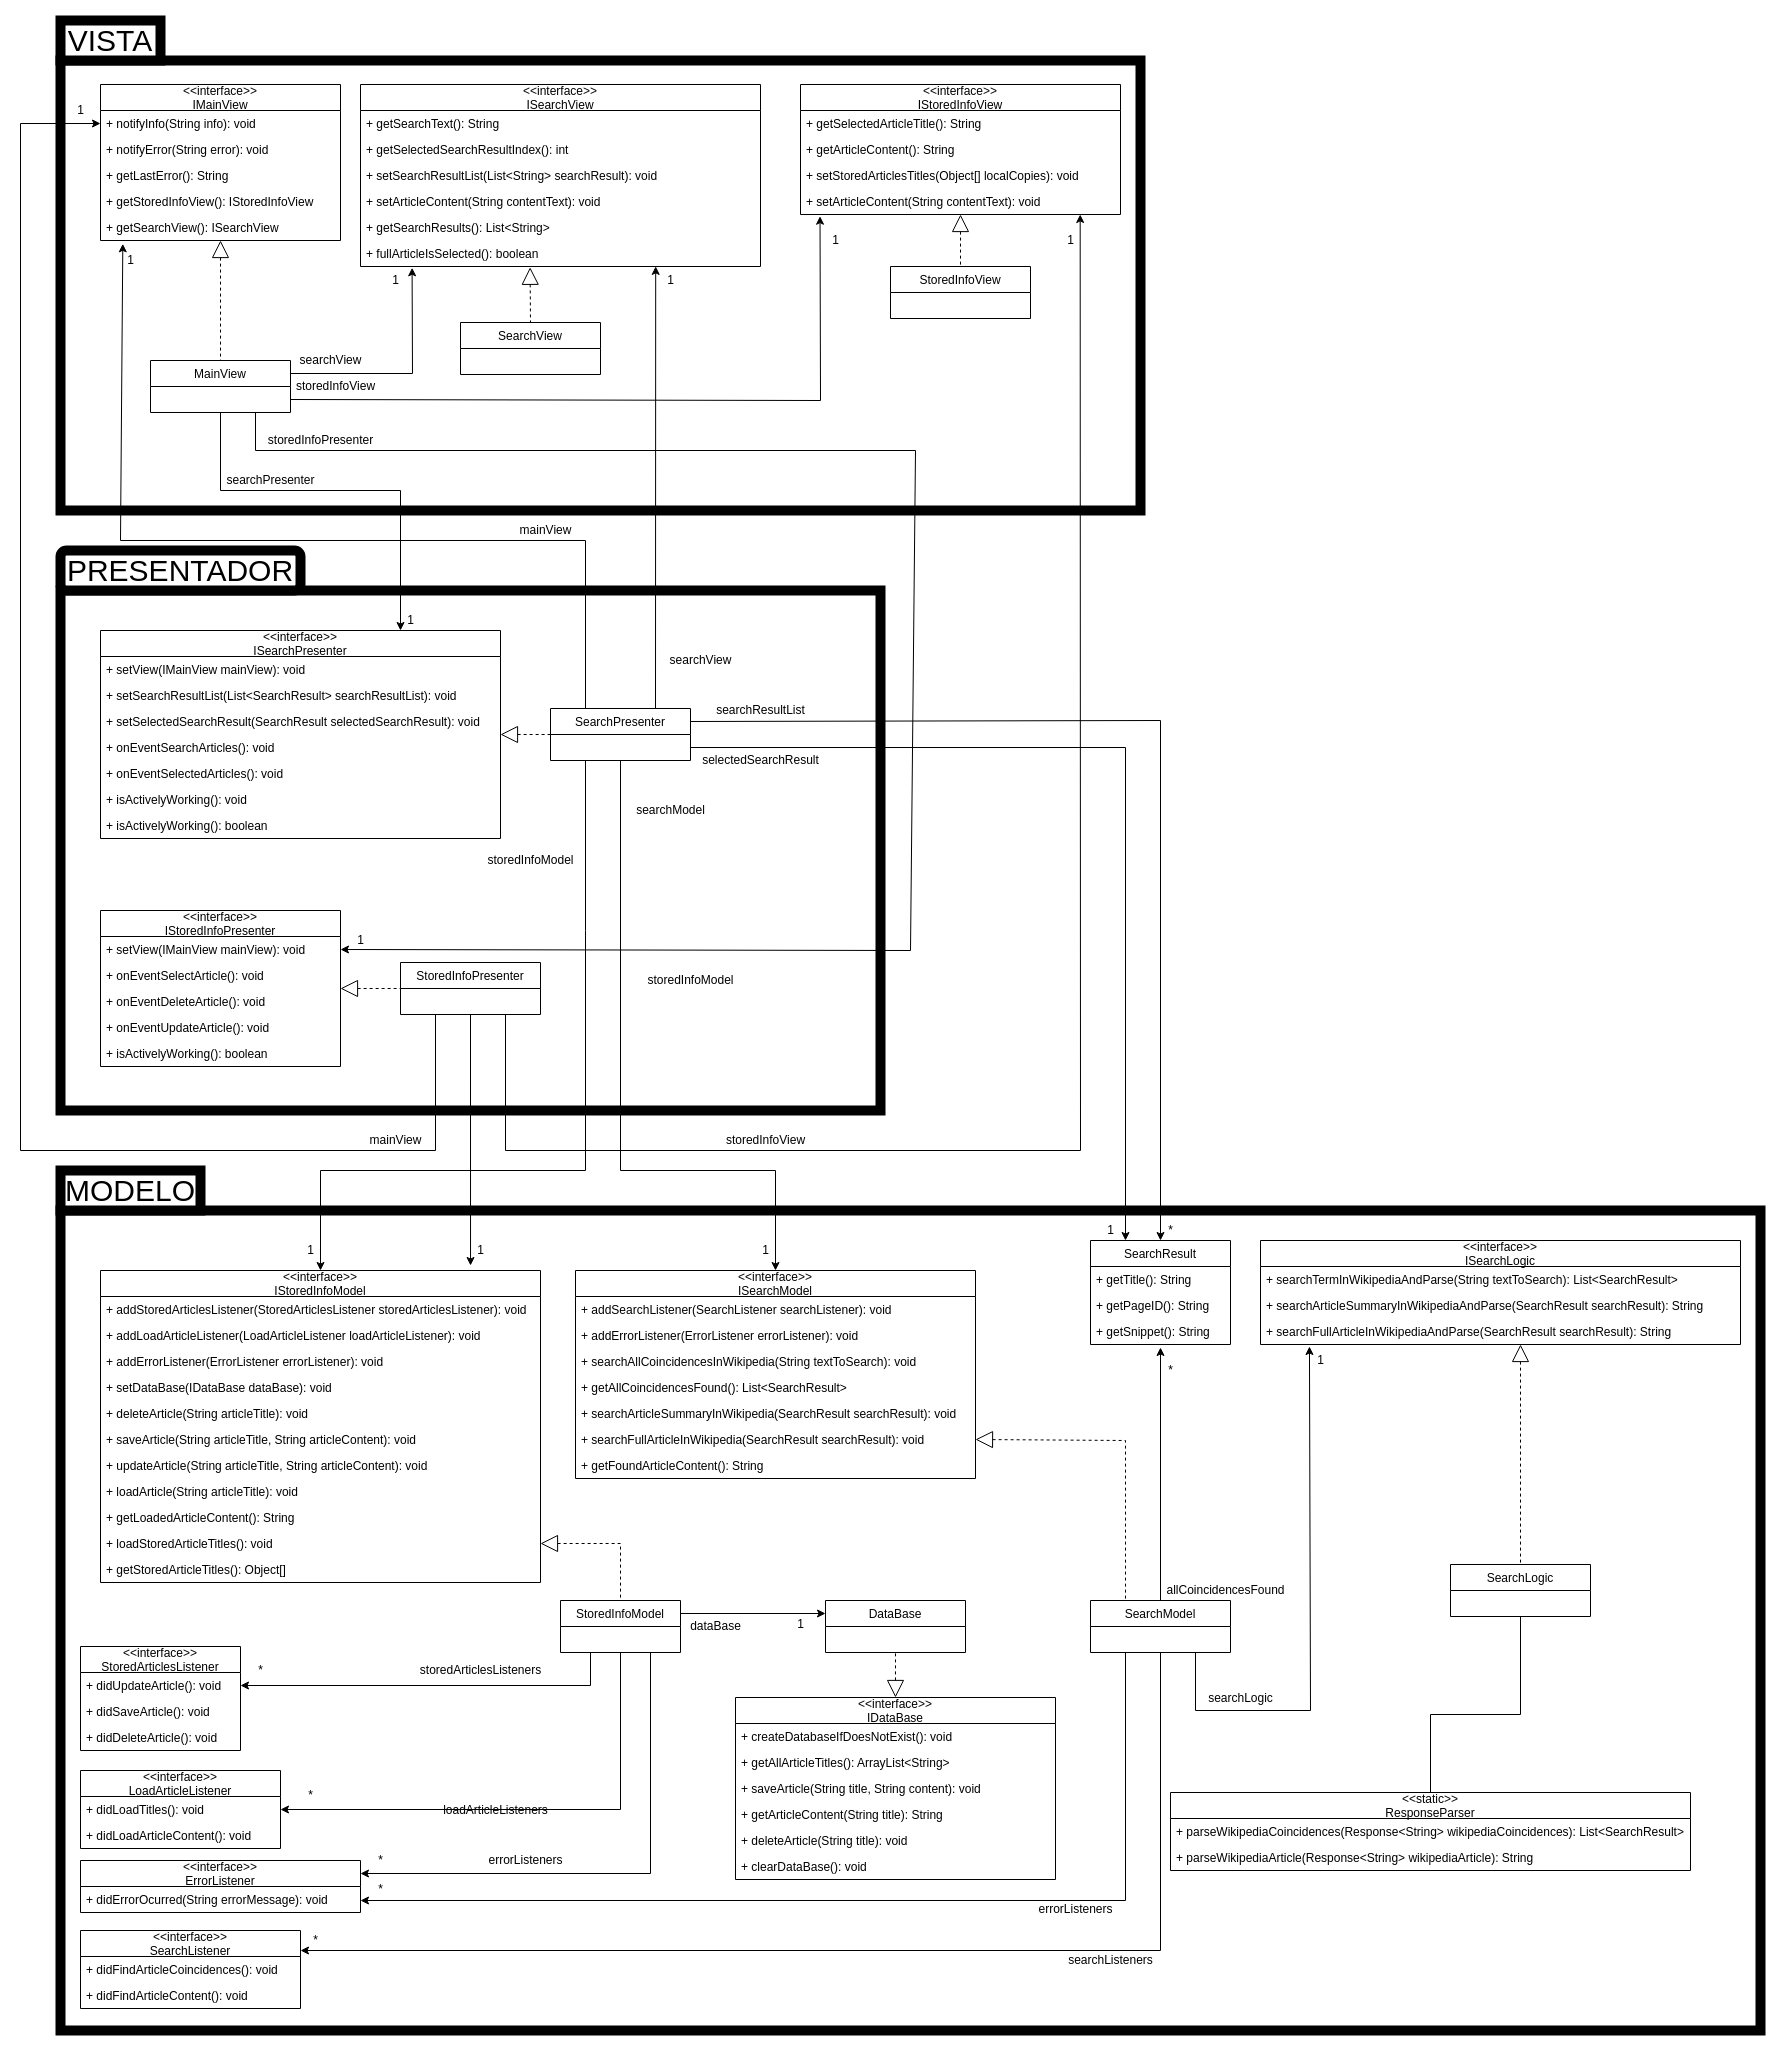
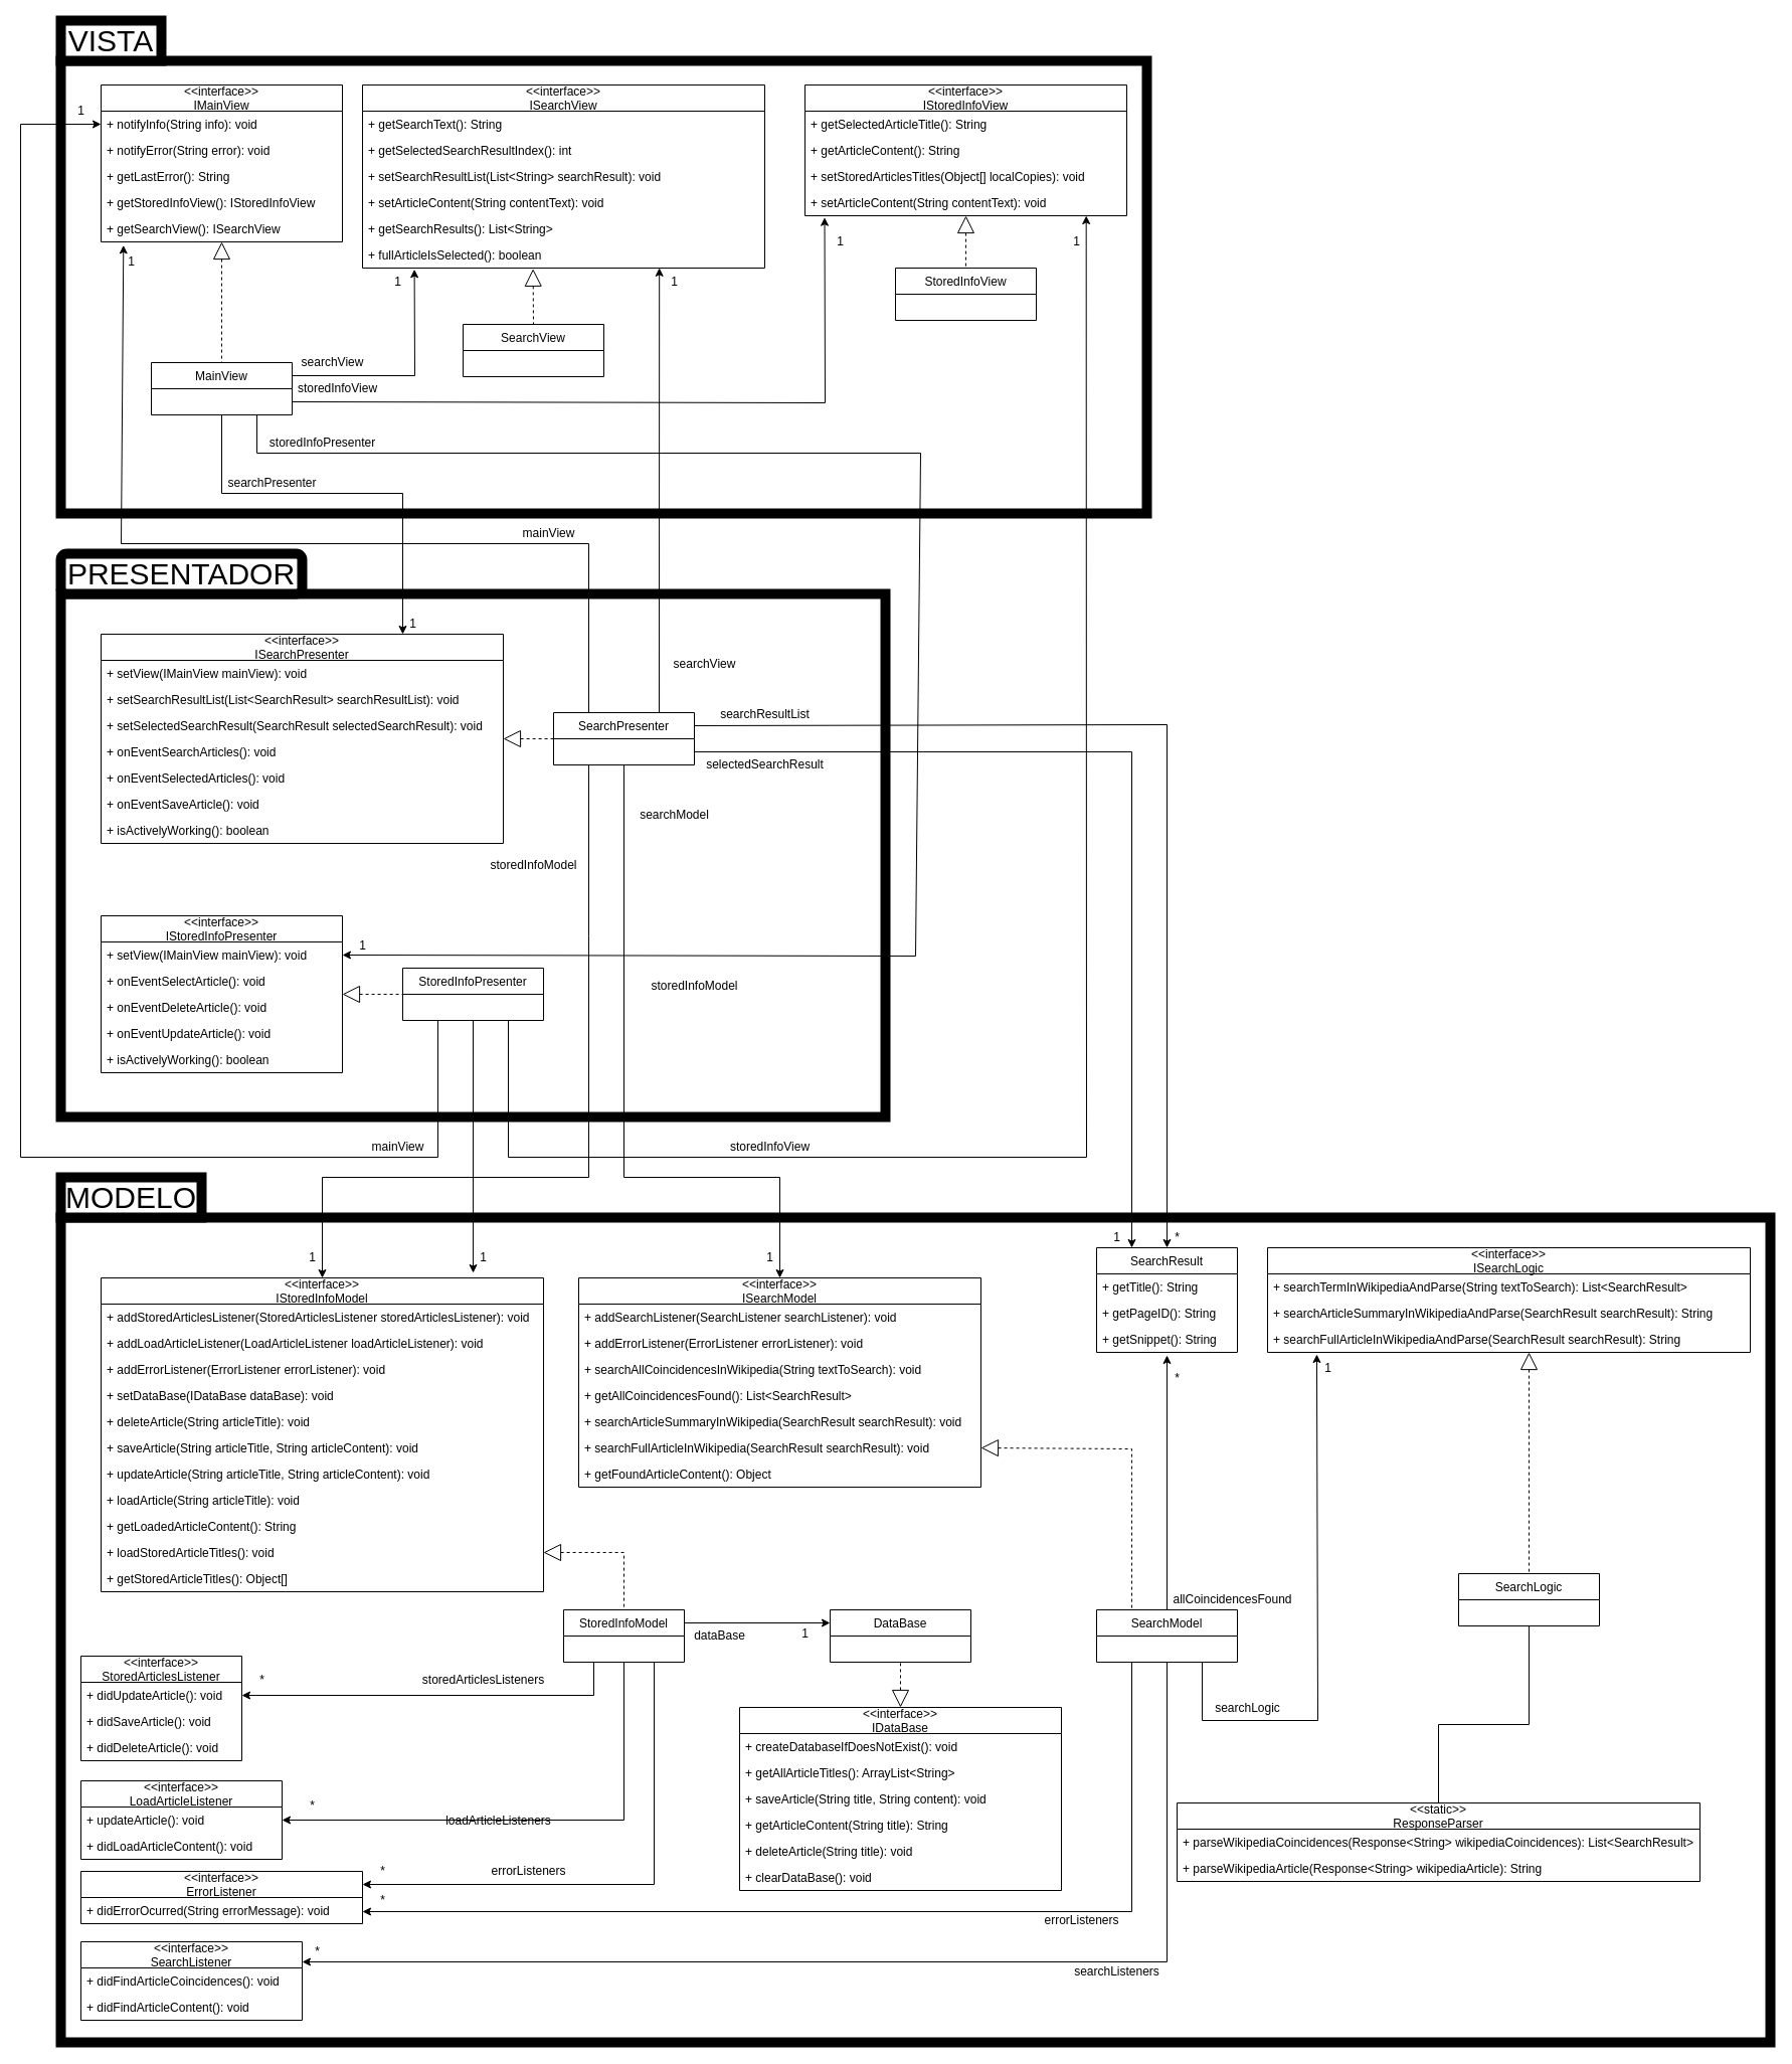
- <mxCell id="42" value="+ isActivelyWorking(): void" style="text;strokeColor=none;fillColor=none;align=left;verticalAlign=top;spacingLeft=4;spacingRight=4;overflow=hidden;rotatable=0;points=[[0,0.5],[1,0.5]];portConstraint=eastwest;fontSize=12;" parent="36" vertex="1"><mxGeometry y="156" width="400" height="26" as="geometry" /></mxCell>
+ <mxCell id="42" value="+ onEventSaveArticle(): void" style="text;strokeColor=none;fillColor=none;align=left;verticalAlign=top;spacingLeft=4;spacingRight=4;overflow=hidden;rotatable=0;points=[[0,0.5],[1,0.5]];portConstraint=eastwest;fontSize=12;" parent="36" vertex="1"><mxGeometry y="156" width="400" height="26" as="geometry" /></mxCell>
- <mxCell id="100" value="+ getFoundArticleContent(): String" style="text;strokeColor=none;fillColor=none;align=left;verticalAlign=top;spacingLeft=4;spacingRight=4;overflow=hidden;rotatable=0;points=[[0,0.5],[1,0.5]];portConstraint=eastwest;fontSize=12;" parent="93" vertex="1"><mxGeometry y="182" width="400" height="26" as="geometry" /></mxCell>
+ <mxCell id="100" value="+ getFoundArticleContent(): Object" style="text;strokeColor=none;fillColor=none;align=left;verticalAlign=top;spacingLeft=4;spacingRight=4;overflow=hidden;rotatable=0;points=[[0,0.5],[1,0.5]];portConstraint=eastwest;fontSize=12;" parent="93" vertex="1"><mxGeometry y="182" width="400" height="26" as="geometry" /></mxCell>
- <mxCell id="65" value="+ didLoadTitles(): void" style="text;strokeColor=none;fillColor=none;align=left;verticalAlign=top;spacingLeft=4;spacingRight=4;overflow=hidden;rotatable=0;points=[[0,0.5],[1,0.5]];portConstraint=eastwest;fontSize=12;" parent="64" vertex="1"><mxGeometry y="26" width="200" height="26" as="geometry" /></mxCell>
+ <mxCell id="65" value="+ updateArticle(): void" style="text;strokeColor=none;fillColor=none;align=left;verticalAlign=top;spacingLeft=4;spacingRight=4;overflow=hidden;rotatable=0;points=[[0,0.5],[1,0.5]];portConstraint=eastwest;fontSize=12;" parent="64" vertex="1"><mxGeometry y="26" width="200" height="26" as="geometry" /></mxCell>
